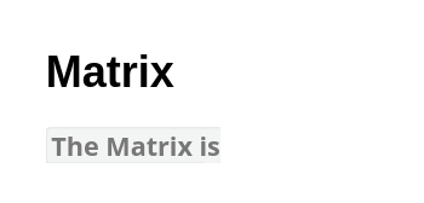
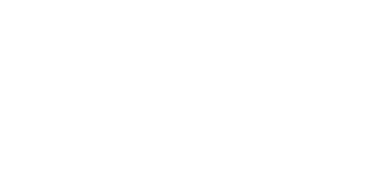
- <mxCell id="2" value="&lt;h1&gt;Matrix&lt;/h1&gt;&lt;strong style=&quot;box-sizing: border-box; caret-color: rgb(119, 119, 119); color: rgb(119, 119, 119); font-family: &amp;quot;Open Sans&amp;quot;, &amp;quot;Clear Sans&amp;quot;, &amp;quot;Helvetica Neue&amp;quot;, Helvetica, Arial, &amp;quot;Segoe UI Emoji&amp;quot;, sans-serif; font-size: 16px; orphans: 4; text-size-adjust: auto;&quot;&gt;&lt;span style=&quot;box-sizing: border-box;&quot; class=&quot;md-pair-s&quot; spellcheck=&quot;false&quot;&gt;&lt;code style=&quot;box-sizing: border-box; font-family: var(--monospace); border: 1px solid rgb(231, 234, 237); background-color: rgb(243, 244, 244); border-radius: 3px; padding: 0px 2px; font-size: 0.9em;&quot;&gt;The Matrix is everywhere&lt;/code&gt;&lt;/span&gt;&lt;/strong&gt;&lt;p&gt;&lt;br&gt;&lt;/p&gt;" style="text;html=1;strokeColor=none;fillColor=none;spacing=5;spacingTop=-20;whiteSpace=wrap;overflow=hidden;rounded=0;" vertex="1" parent="1"><mxGeometry x="20" y="20" width="191" height="70" as="geometry" /></mxCell>
